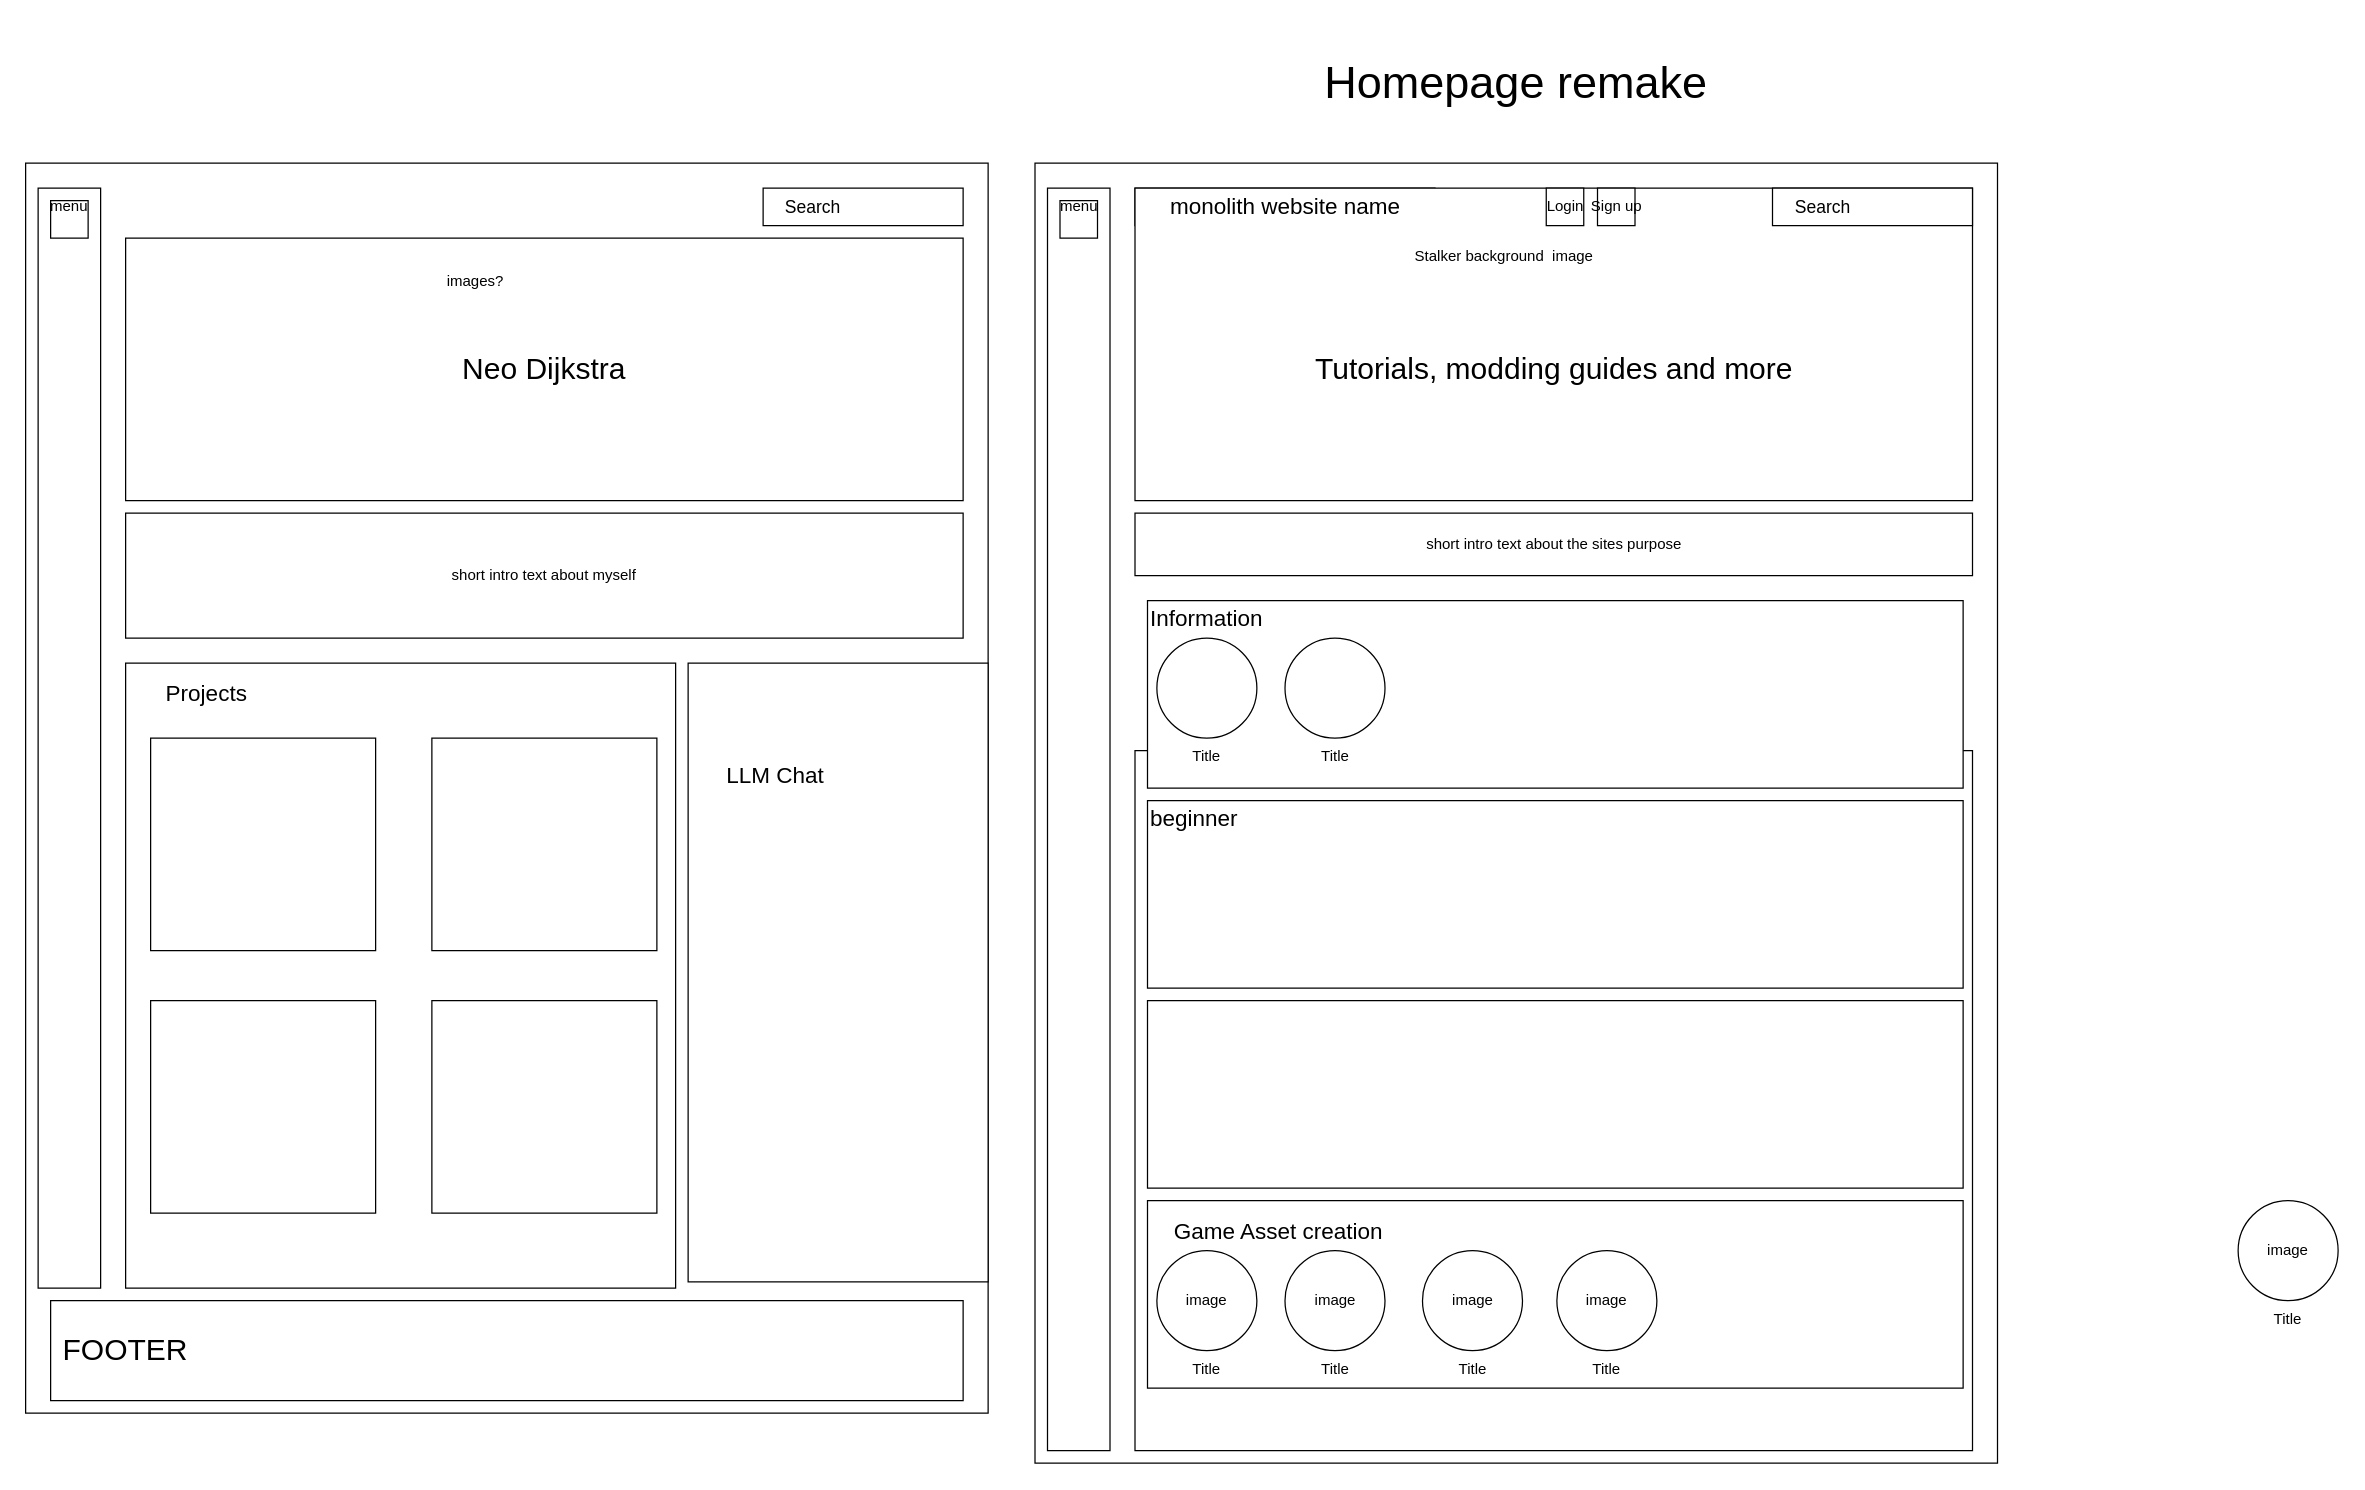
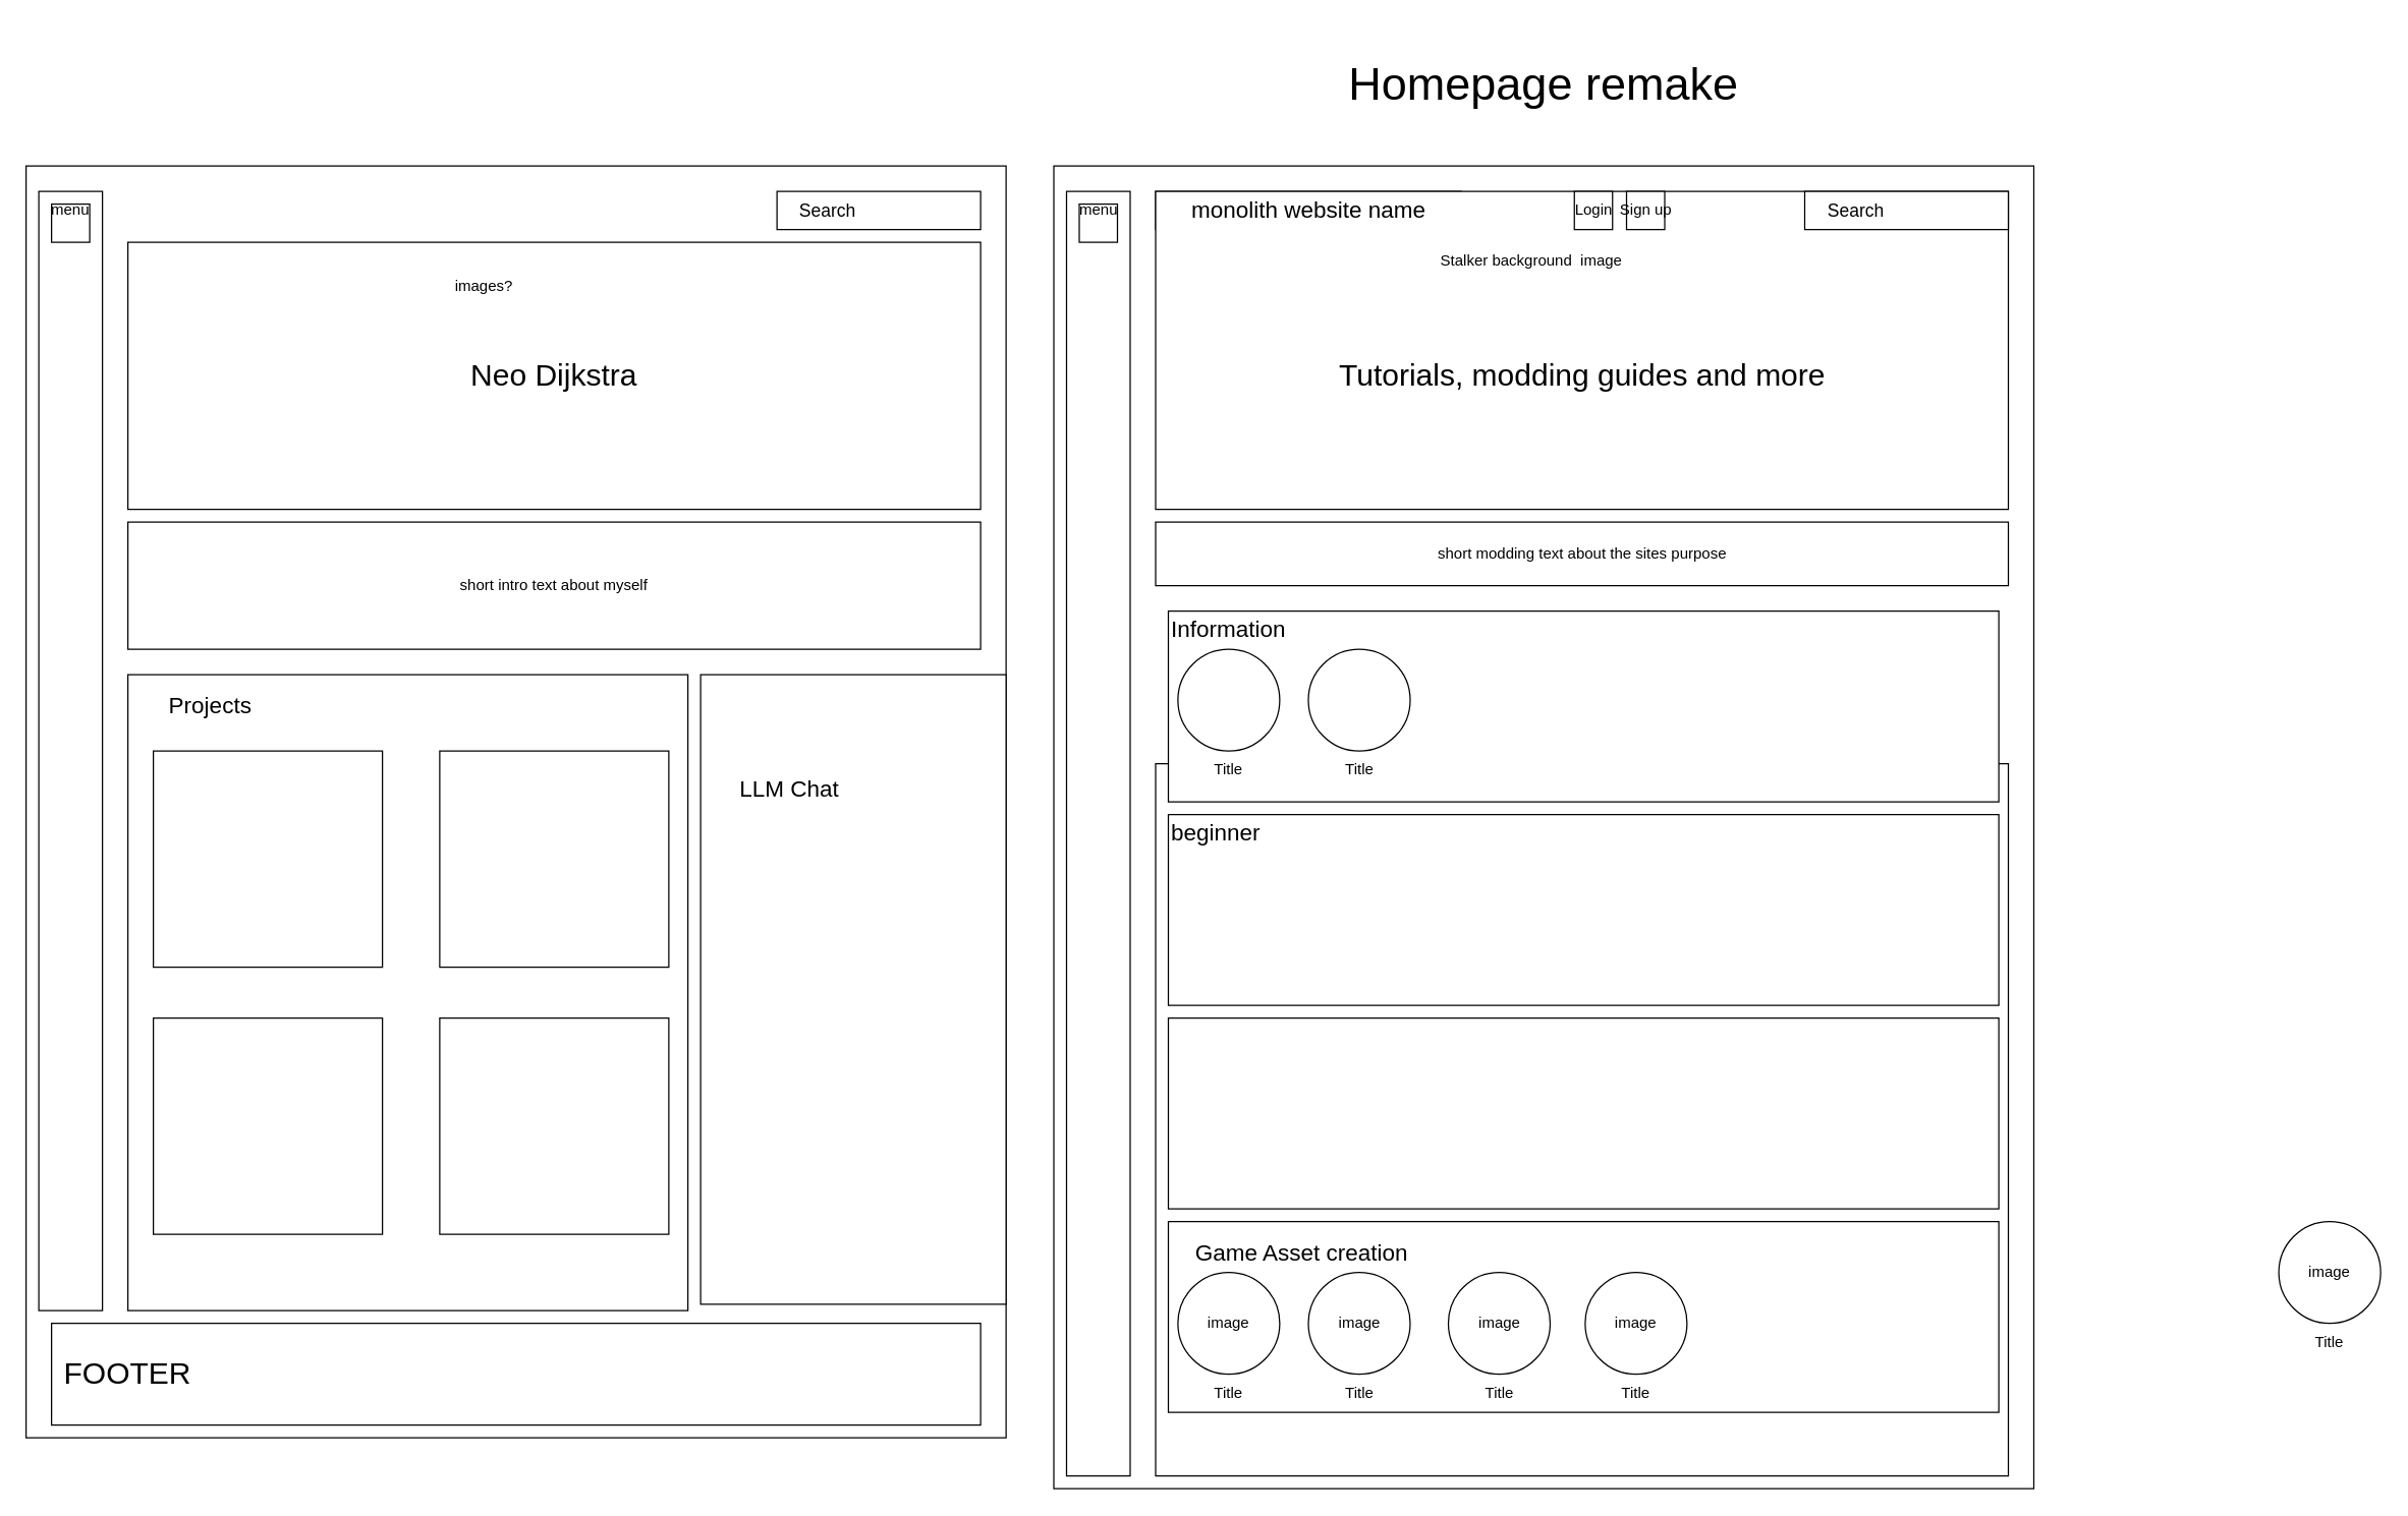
- <mxCell id="31" value="short intro text about the sites purpose" style="text;html=1;align=center;verticalAlign=middle;whiteSpace=wrap;rounded=0;" parent="1" vertex="1"><mxGeometry x="1117.5" y="410" width="250" height="50" as="geometry" /></mxCell>
+ <mxCell id="31" value="short modding text about the sites purpose" style="text;html=1;align=center;verticalAlign=middle;whiteSpace=wrap;rounded=0;" parent="1" vertex="1"><mxGeometry x="1117.5" y="410" width="250" height="50" as="geometry" /></mxCell>
